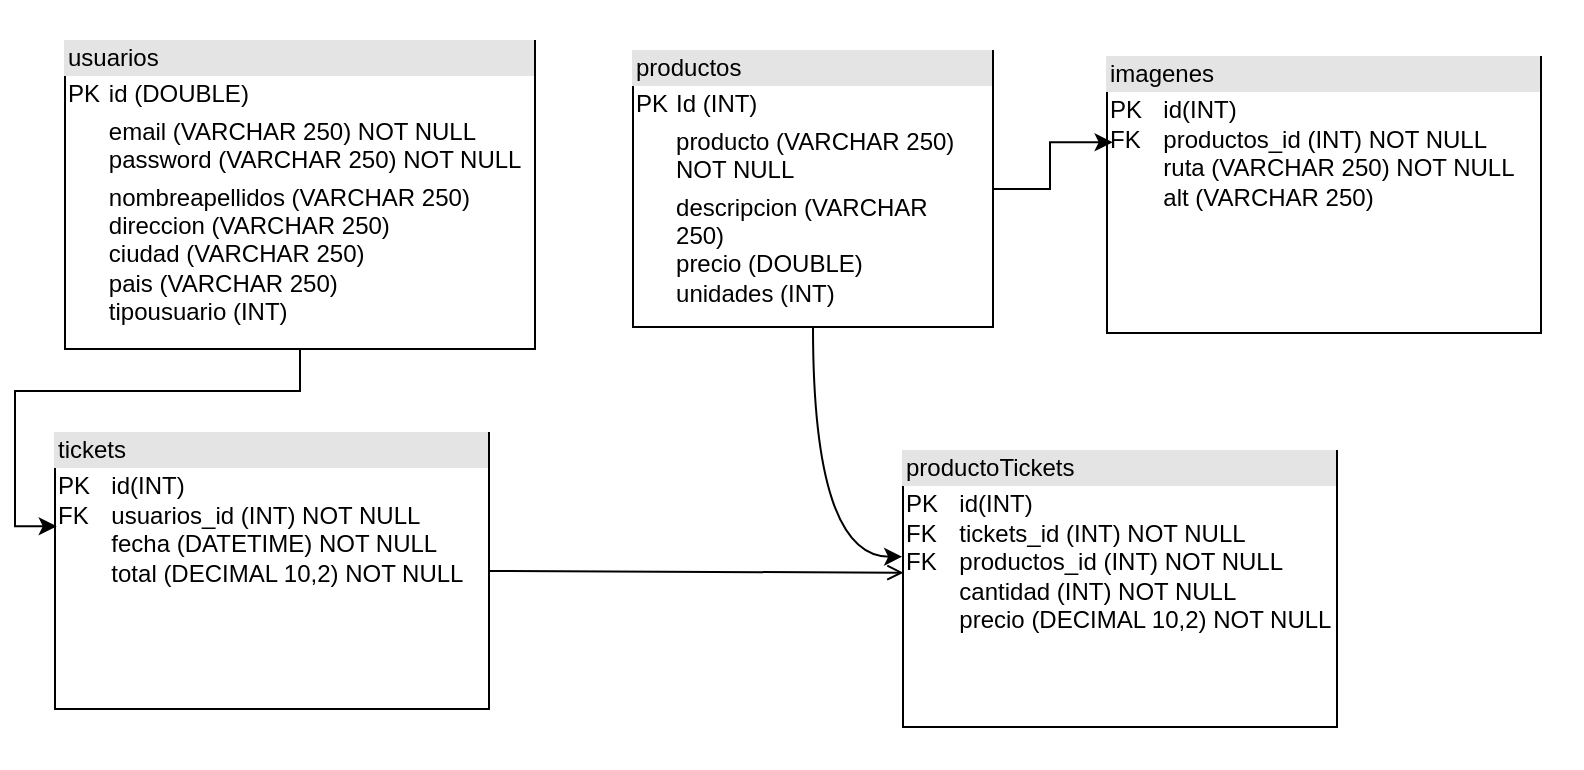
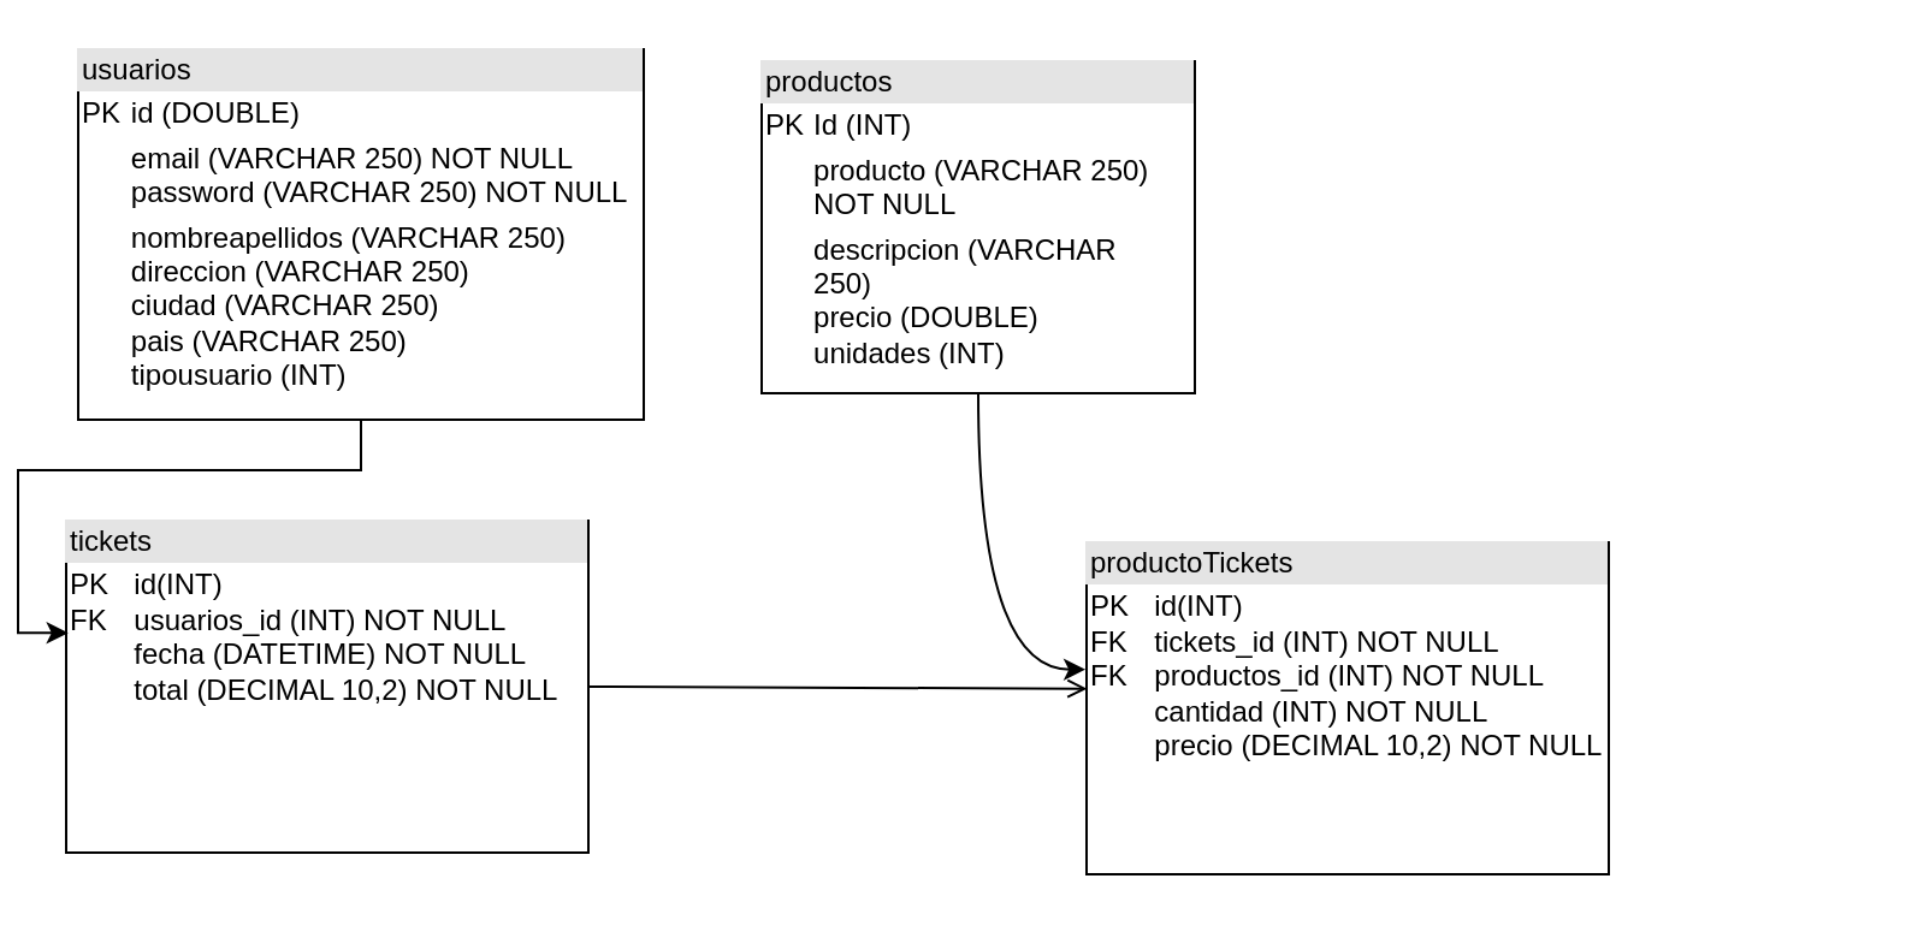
- <mxCell id="5" style="edgeStyle=orthogonalEdgeStyle;rounded=0;orthogonalLoop=1;jettySize=auto;html=1;entryX=0.013;entryY=0.309;entryDx=0;entryDy=0;entryPerimeter=0;" edge="1" parent="1" source="3" target="4"><mxGeometry relative="1" as="geometry" /></mxCell>
- <mxCell id="4" value="&lt;div style=&quot;box-sizing:border-box;width:100%;background:#e4e4e4;padding:2px;&quot;&gt;imagenes&lt;/div&gt;&lt;table style=&quot;width:100%;font-size:1em;&quot; cellpadding=&quot;2&quot; cellspacing=&quot;0&quot;&gt;&lt;tbody&gt;&lt;tr&gt;&lt;td&gt;PK&lt;span style=&quot;white-space: pre;&quot;&gt;&#09;&lt;/span&gt;id(INT)&lt;br&gt;FK&lt;span style=&quot;white-space: pre;&quot;&gt;&#09;&lt;/span&gt;productos_id (INT) NOT NULL&lt;br&gt;&lt;span style=&quot;white-space: pre;&quot;&gt;&#09;&lt;/span&gt;ruta (VARCHAR 250) NOT NULL&lt;br&gt;&lt;span style=&quot;white-space: pre;&quot;&gt;&#09;&lt;/span&gt;alt (VARCHAR 250)&lt;br&gt;&lt;/td&gt;&lt;td&gt;&lt;/td&gt;&lt;/tr&gt;&lt;/tbody&gt;&lt;/table&gt;" style="verticalAlign=top;align=left;overflow=fill;html=1;whiteSpace=wrap;rounded=0;" vertex="1" parent="1"><mxGeometry x="546" y="28" width="217" height="138" as="geometry" /></mxCell>
